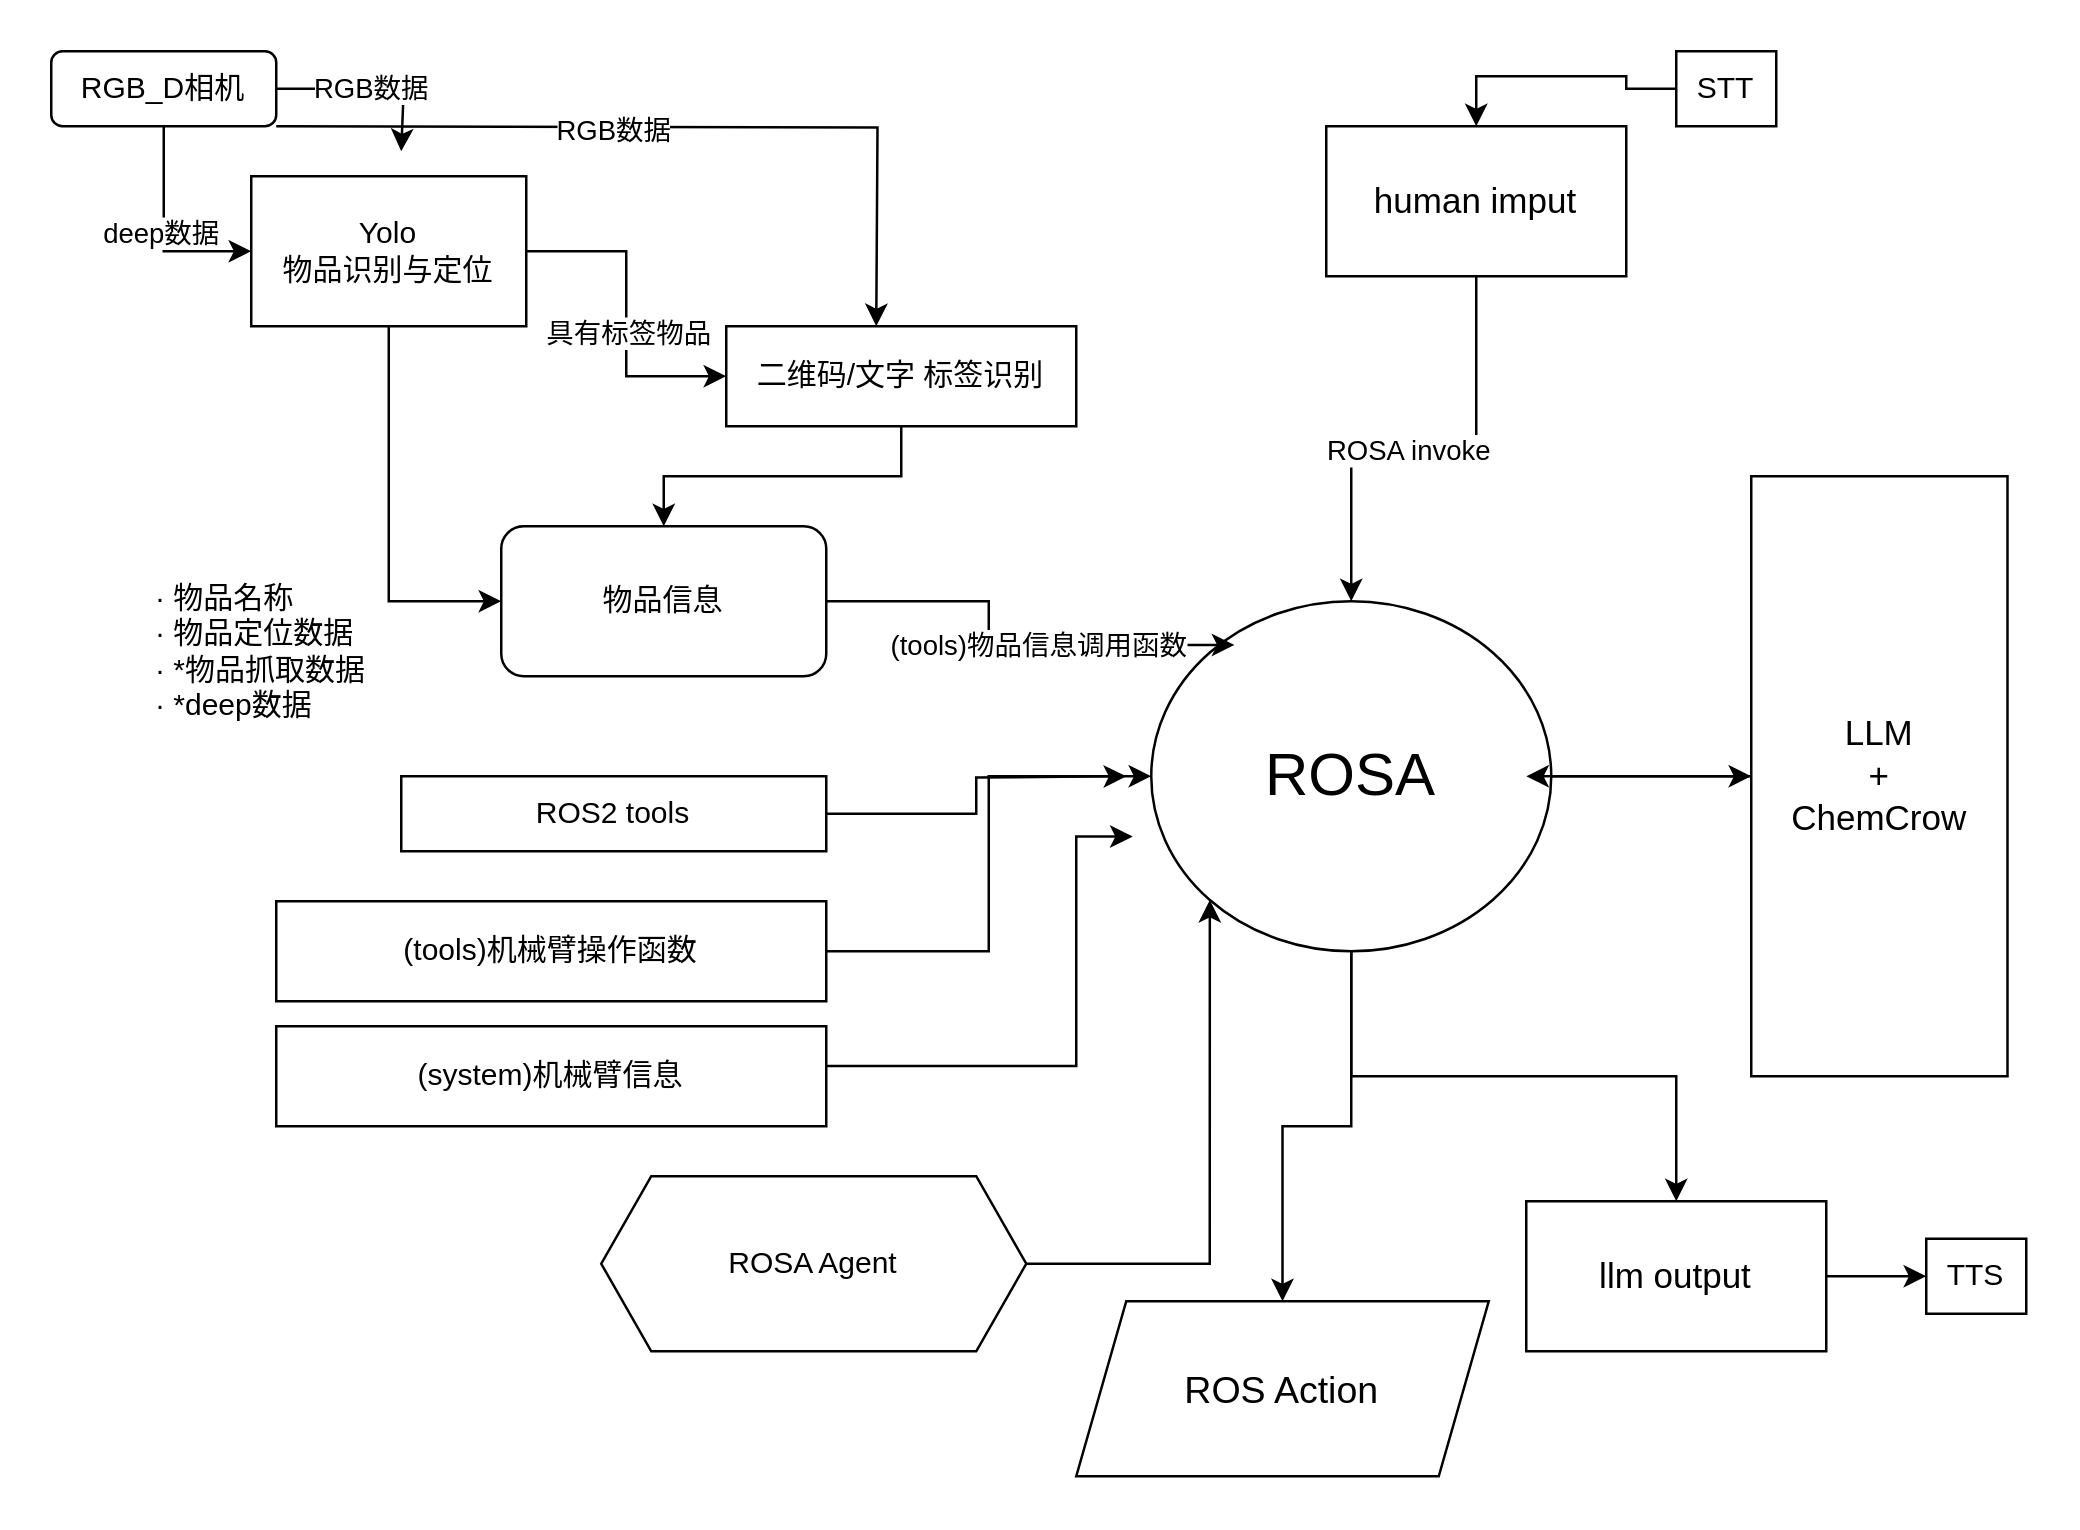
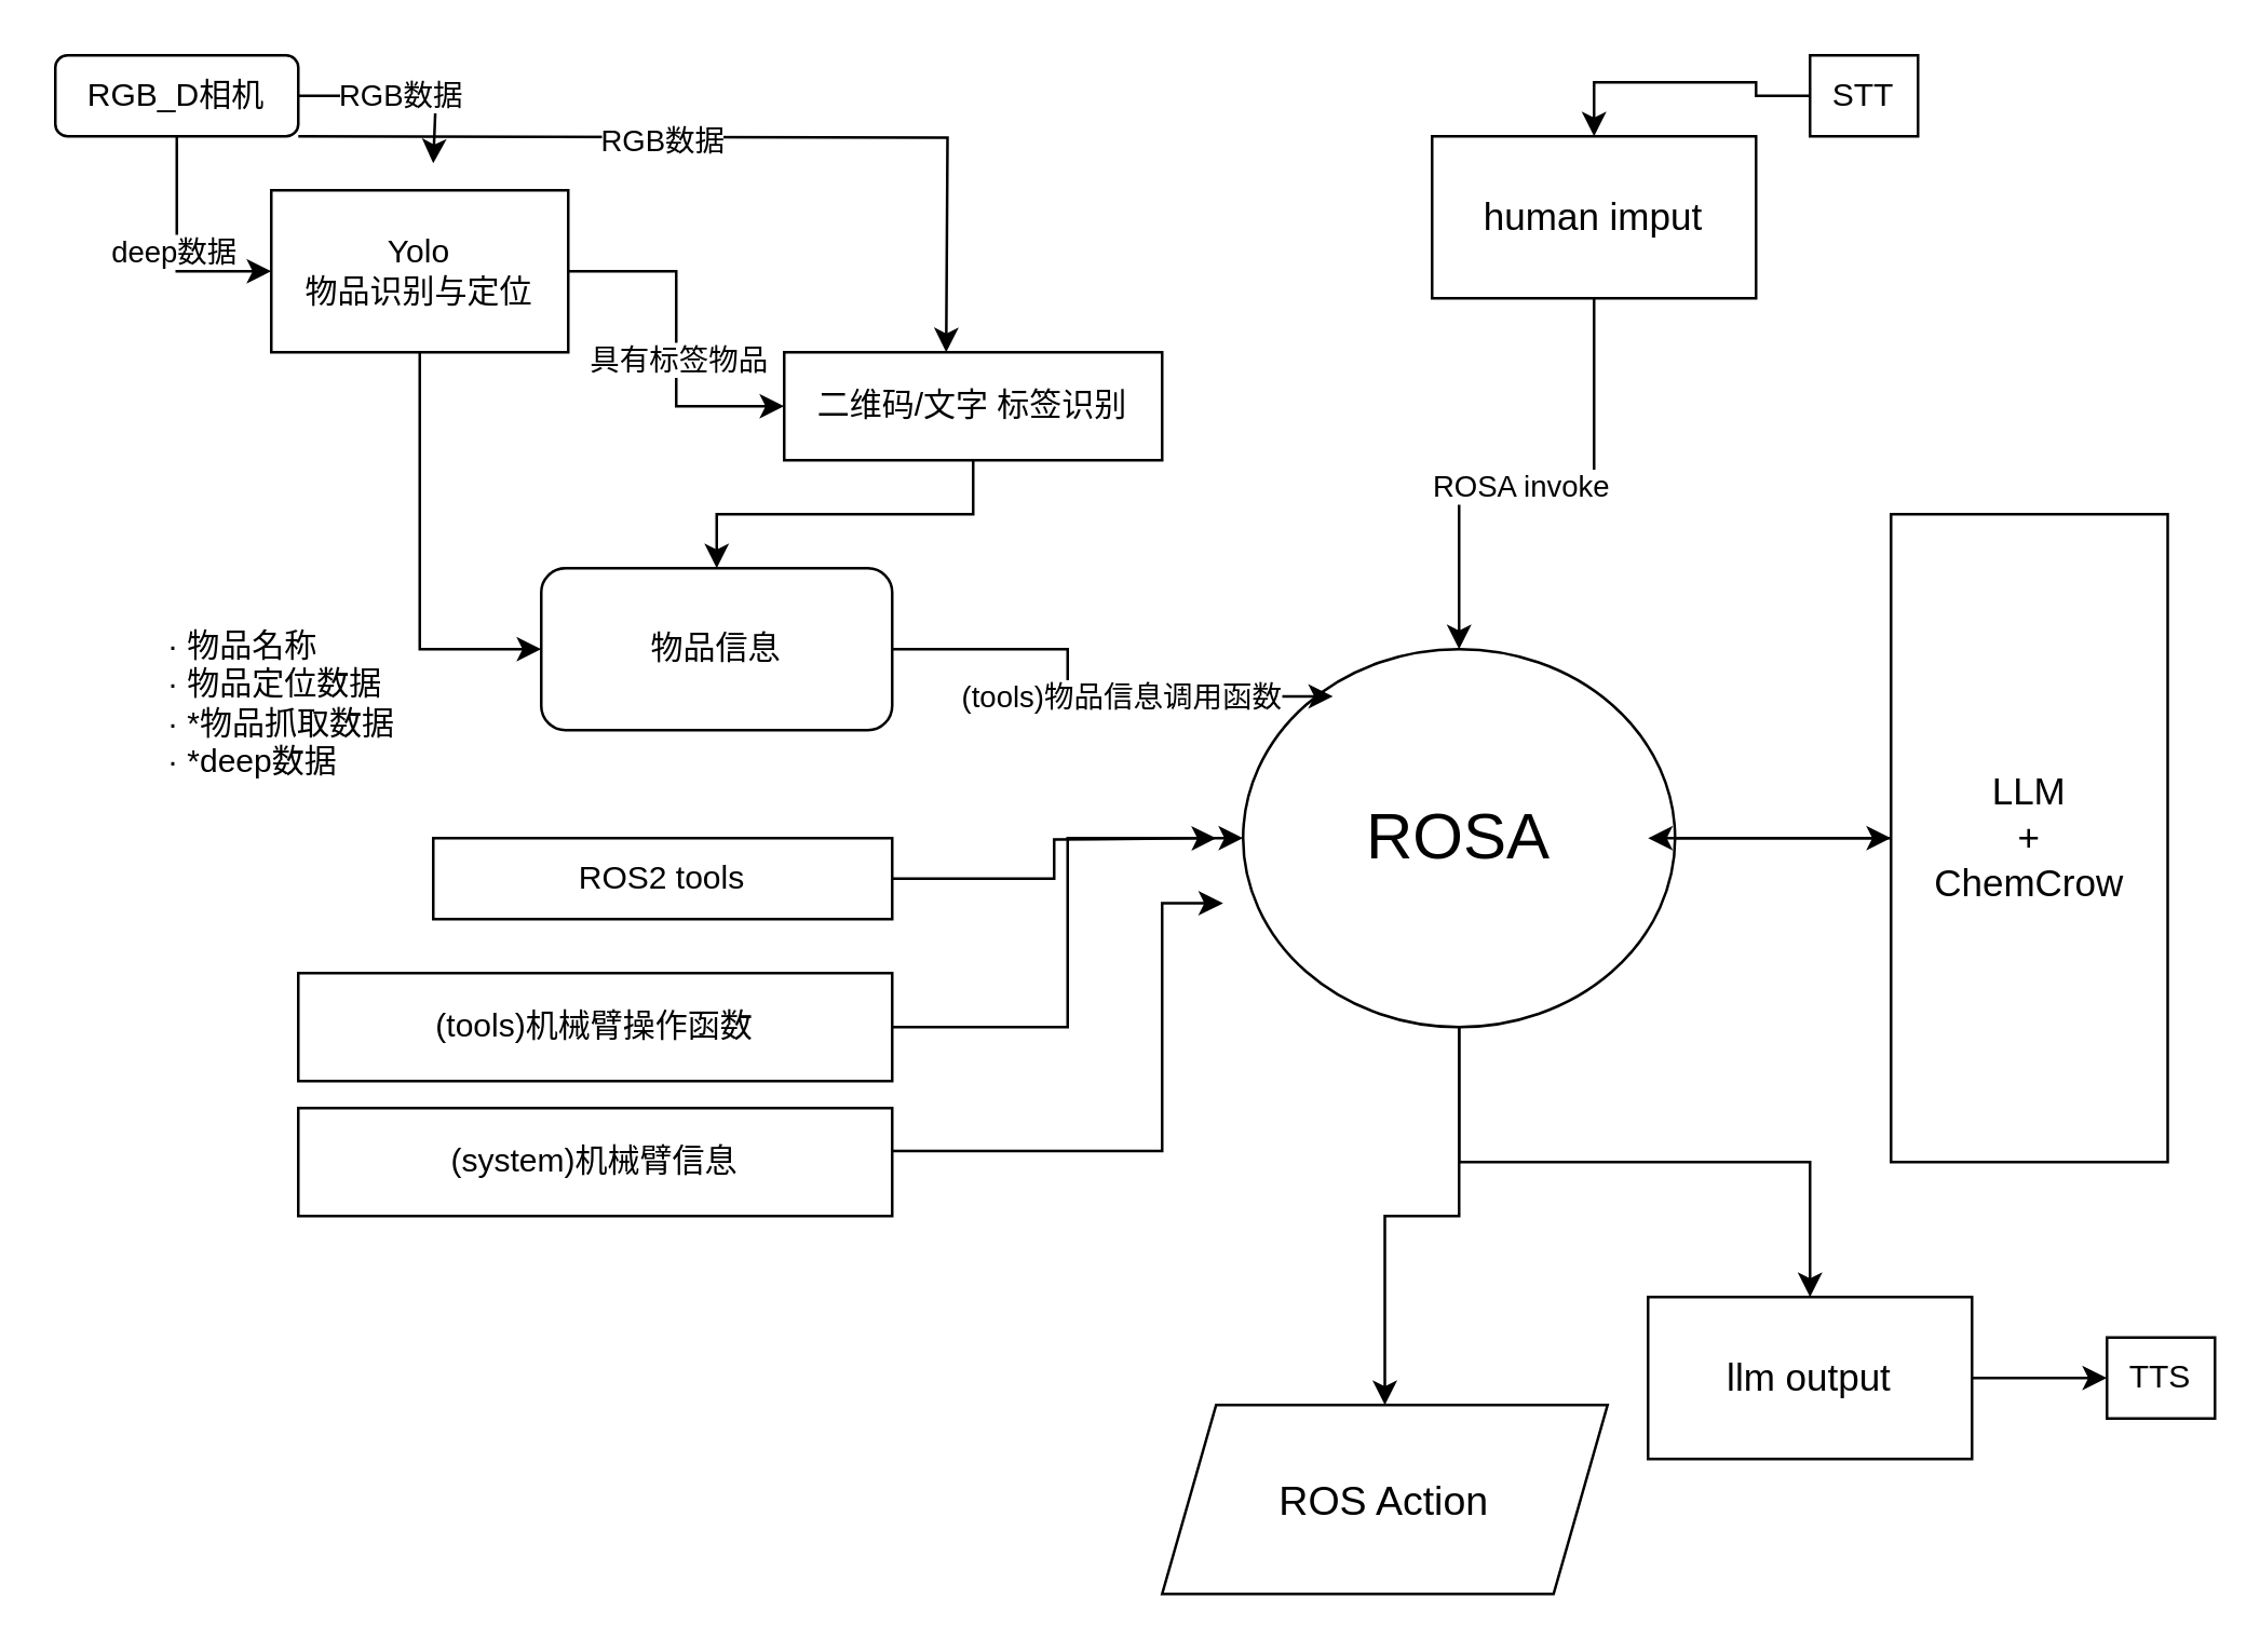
- <mxCell id="21" style="edgeStyle=orthogonalEdgeStyle;rounded=0;orthogonalLoop=1;jettySize=auto;html=1;entryX=0;entryY=1;entryDx=0;entryDy=0;" edge="1" parent="1" source="22" target="5"><mxGeometry relative="1" as="geometry" /></mxCell>
- <mxCell id="22" value="ROSA Agent" style="shape=hexagon;perimeter=hexagonPerimeter2;whiteSpace=wrap;html=1;fixedSize=1;" vertex="1" parent="1"><mxGeometry x="240" y="470" width="170" height="70" as="geometry" /></mxCell>
- <mxCell id="41" value="TTS" style="rounded=0;whiteSpace=wrap;html=1;" vertex="1" parent="1"><mxGeometry x="770" y="495" width="40" height="30" as="geometry" /></mxCell>
+ <mxCell id="41" value="TTS" style="rounded=0;whiteSpace=wrap;html=1;" vertex="1" parent="1"><mxGeometry x="780" y="495" width="40" height="30" as="geometry" /></mxCell>
